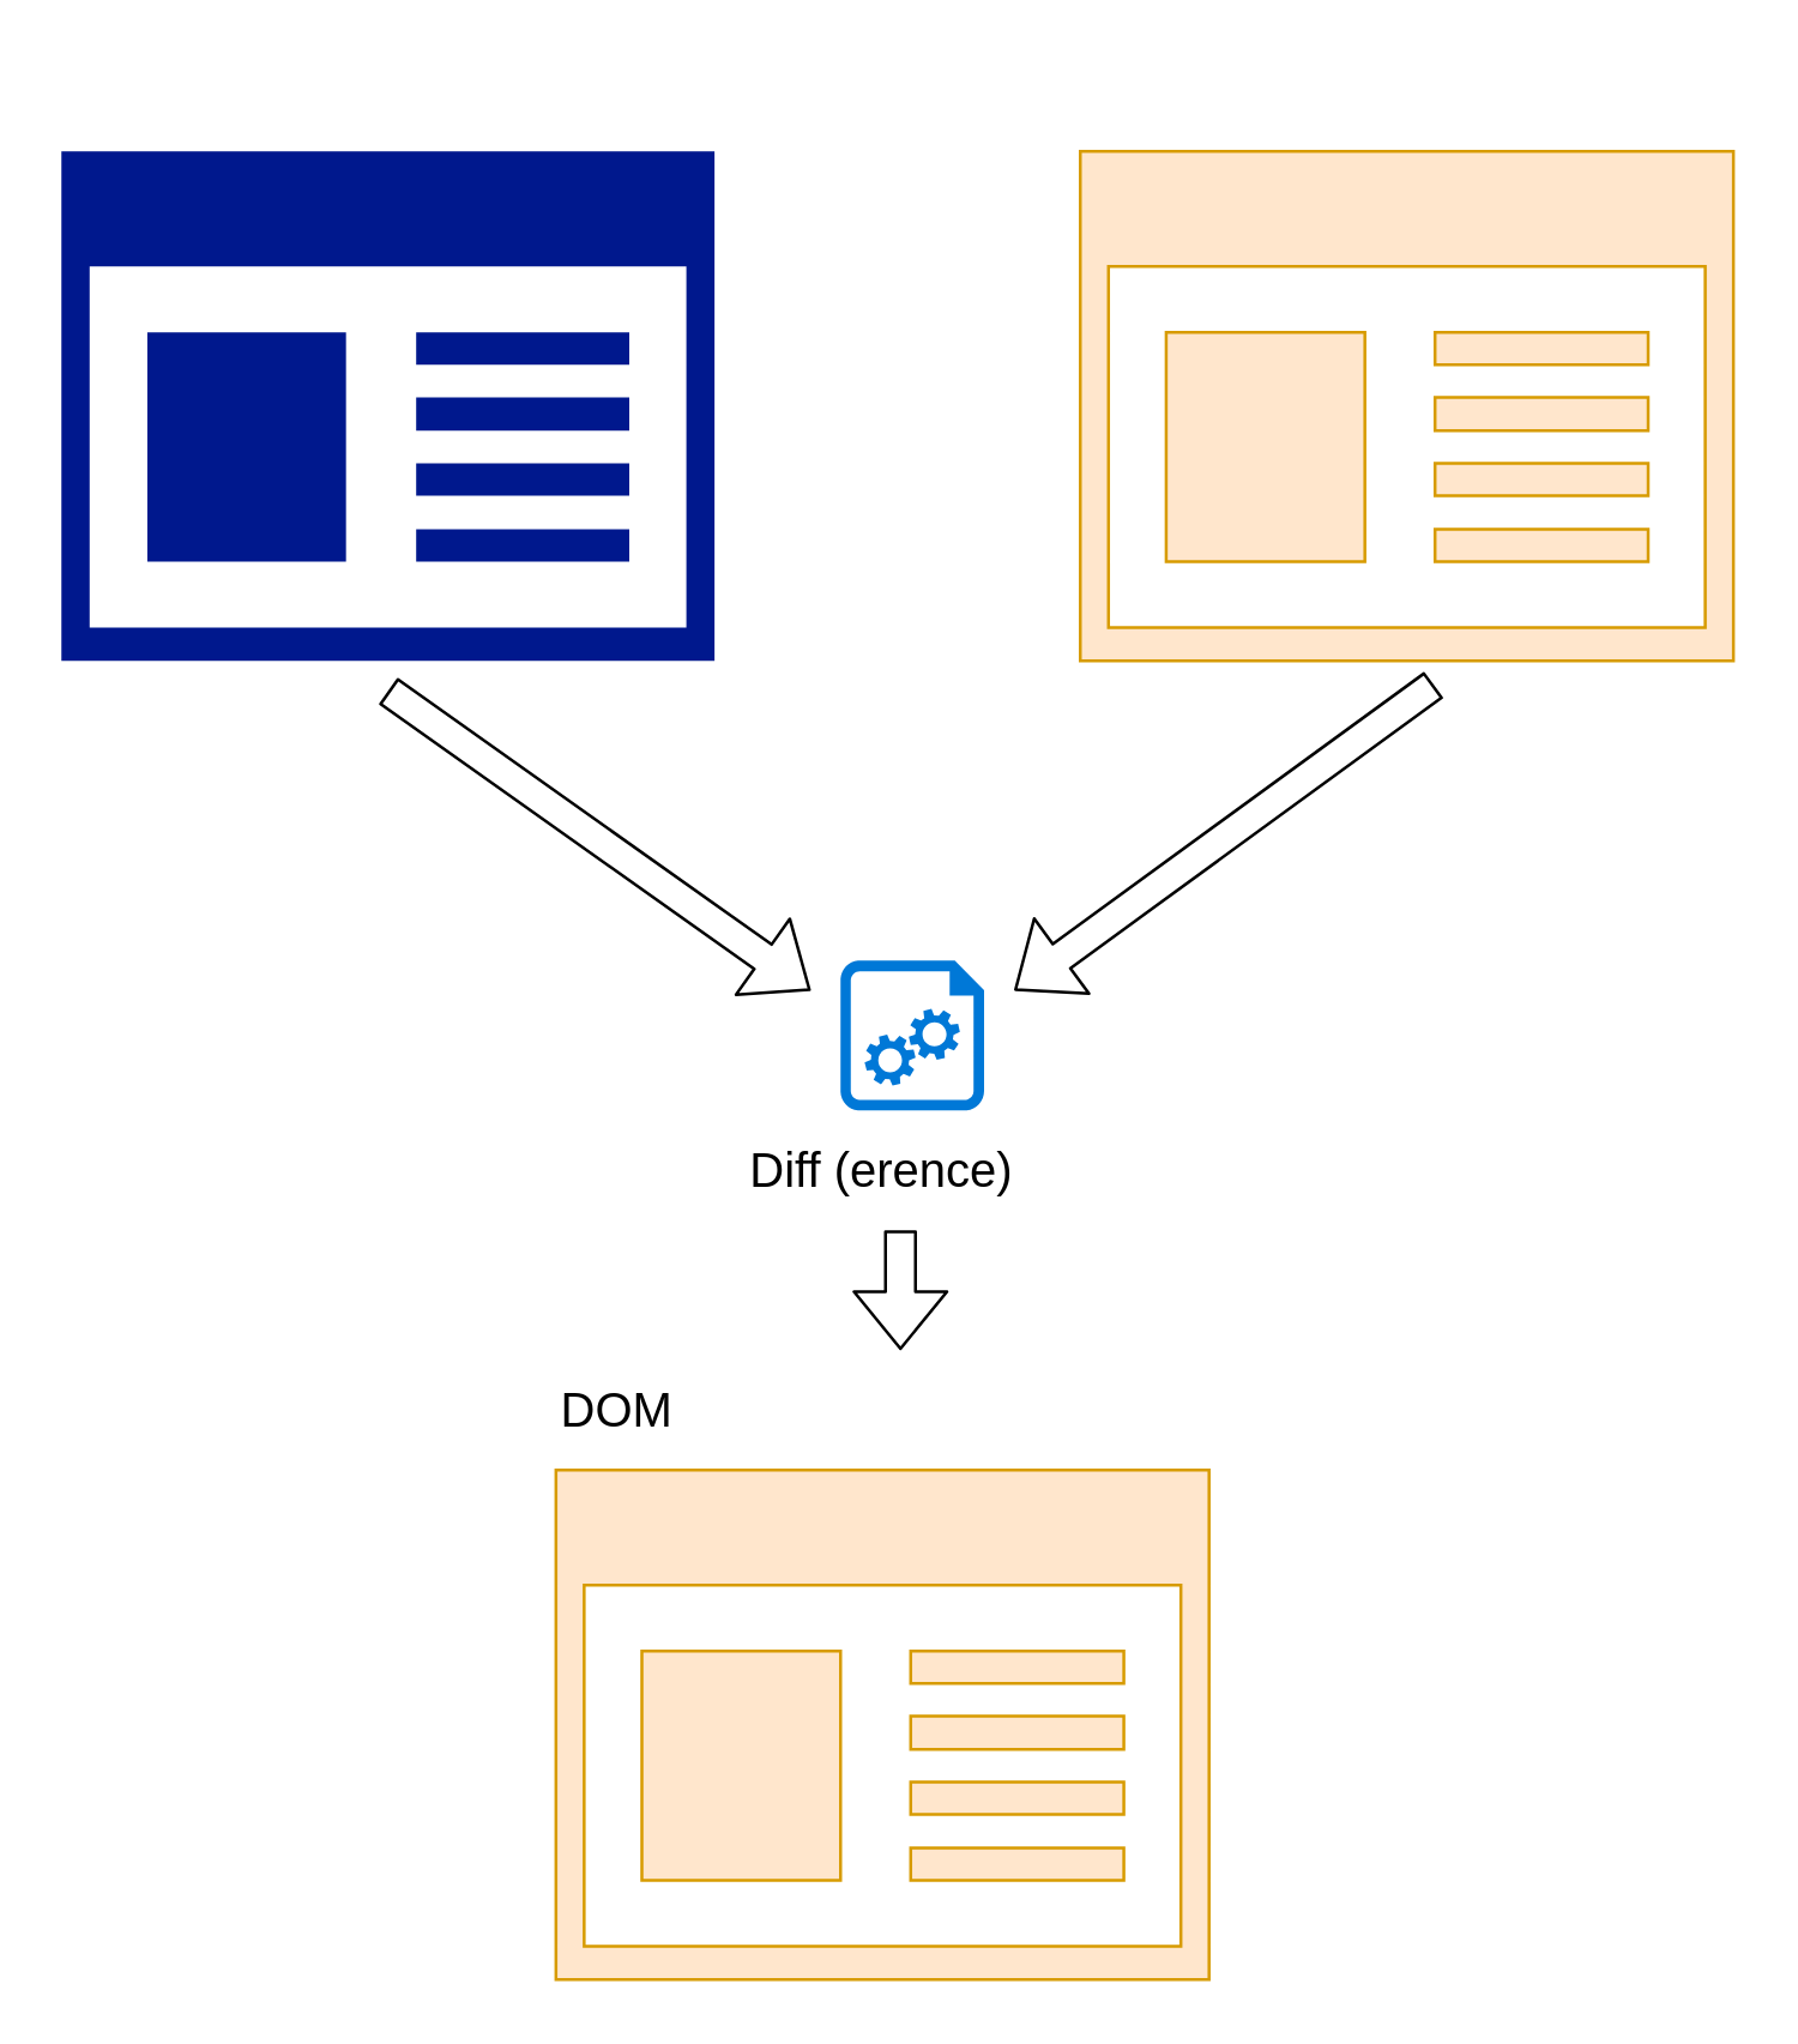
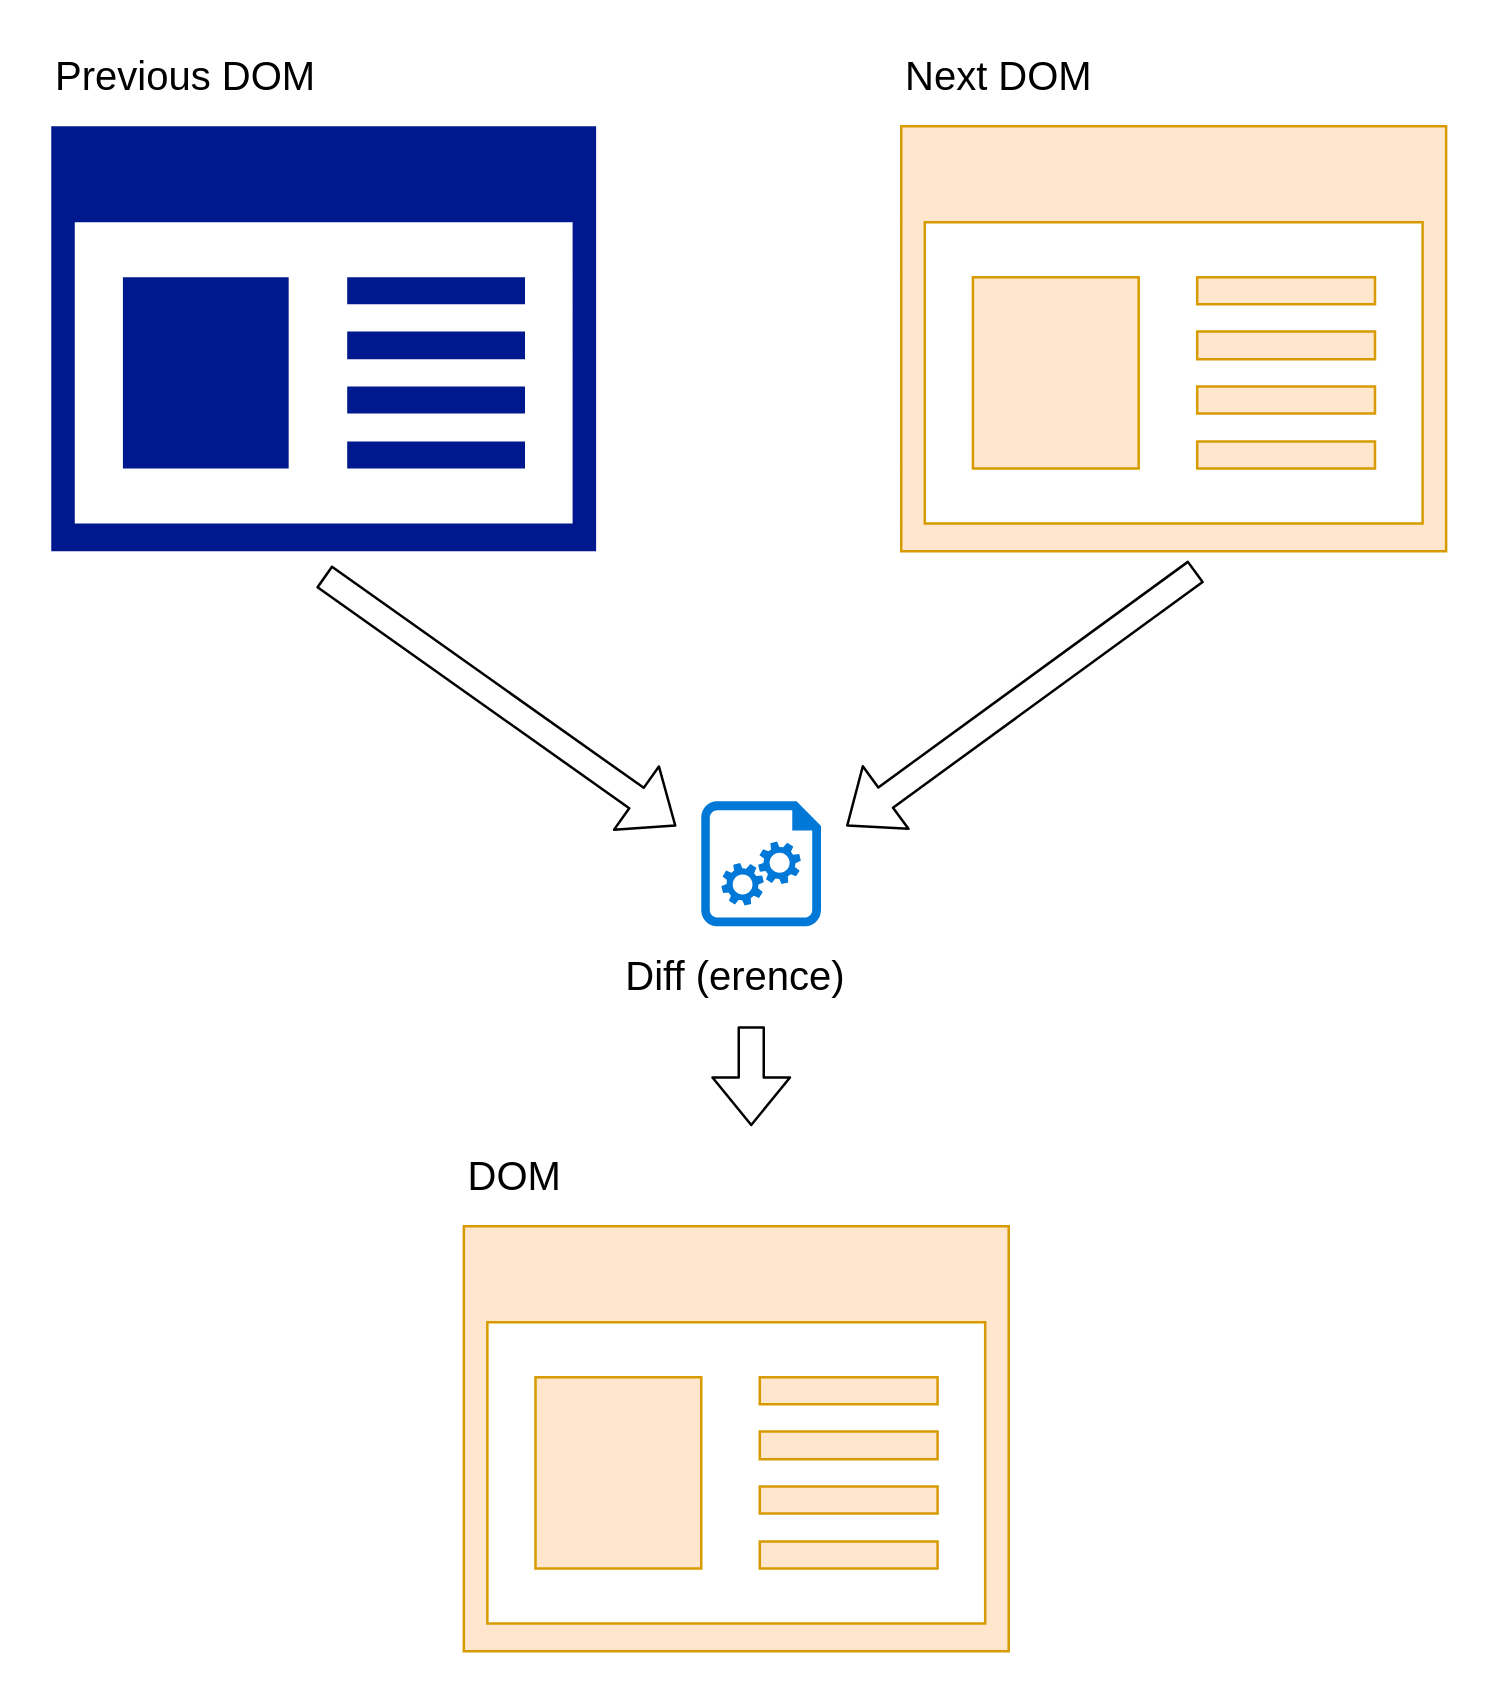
+ <mxCell id="6" value="&lt;font style=&quot;font-size: 16px&quot;&gt;Previous DOM&lt;/font&gt;" style="text;html=1;strokeColor=none;fillColor=none;align=left;verticalAlign=middle;whiteSpace=wrap;rounded=0;" vertex="1" parent="1"><mxGeometry x="20" y="20" width="120" height="20" as="geometry" /></mxCell>
+ <mxCell id="7" value="&lt;font style=&quot;font-size: 16px&quot;&gt;Next DOM&lt;/font&gt;" style="text;html=1;strokeColor=none;fillColor=none;align=left;verticalAlign=middle;whiteSpace=wrap;rounded=0;" vertex="1" parent="1"><mxGeometry x="360" y="20" width="120" height="20" as="geometry" /></mxCell>
